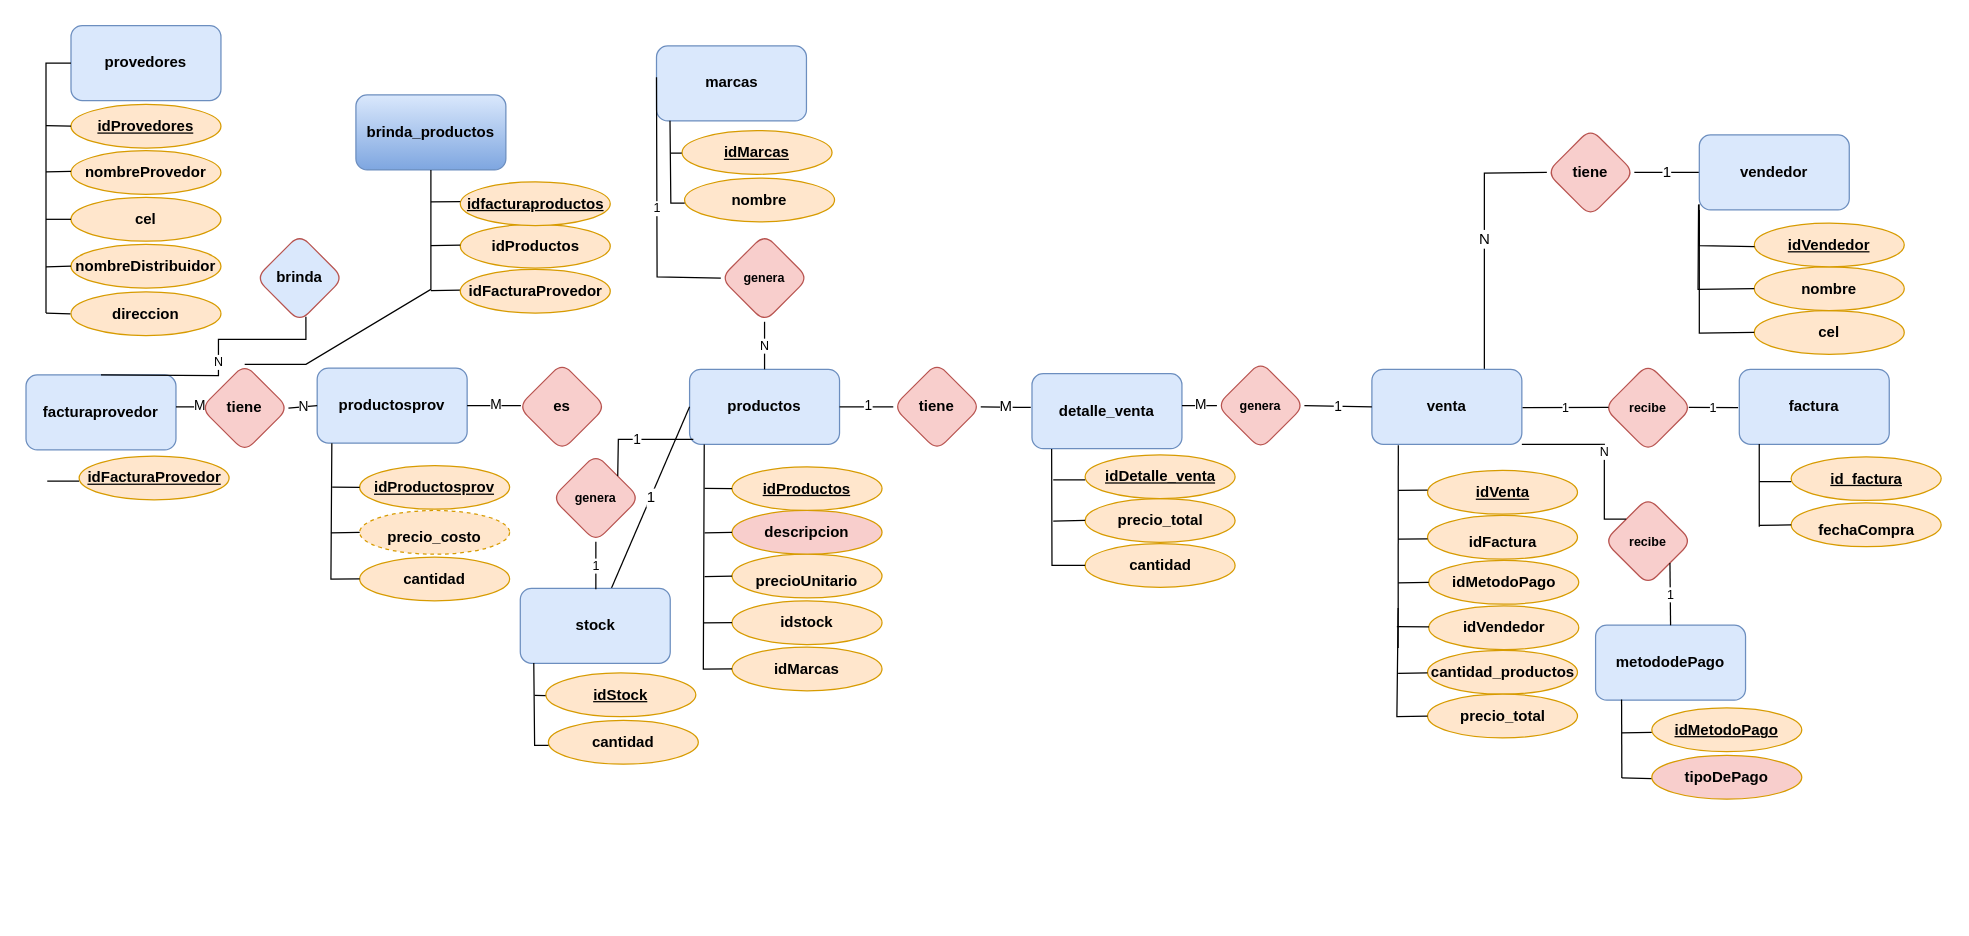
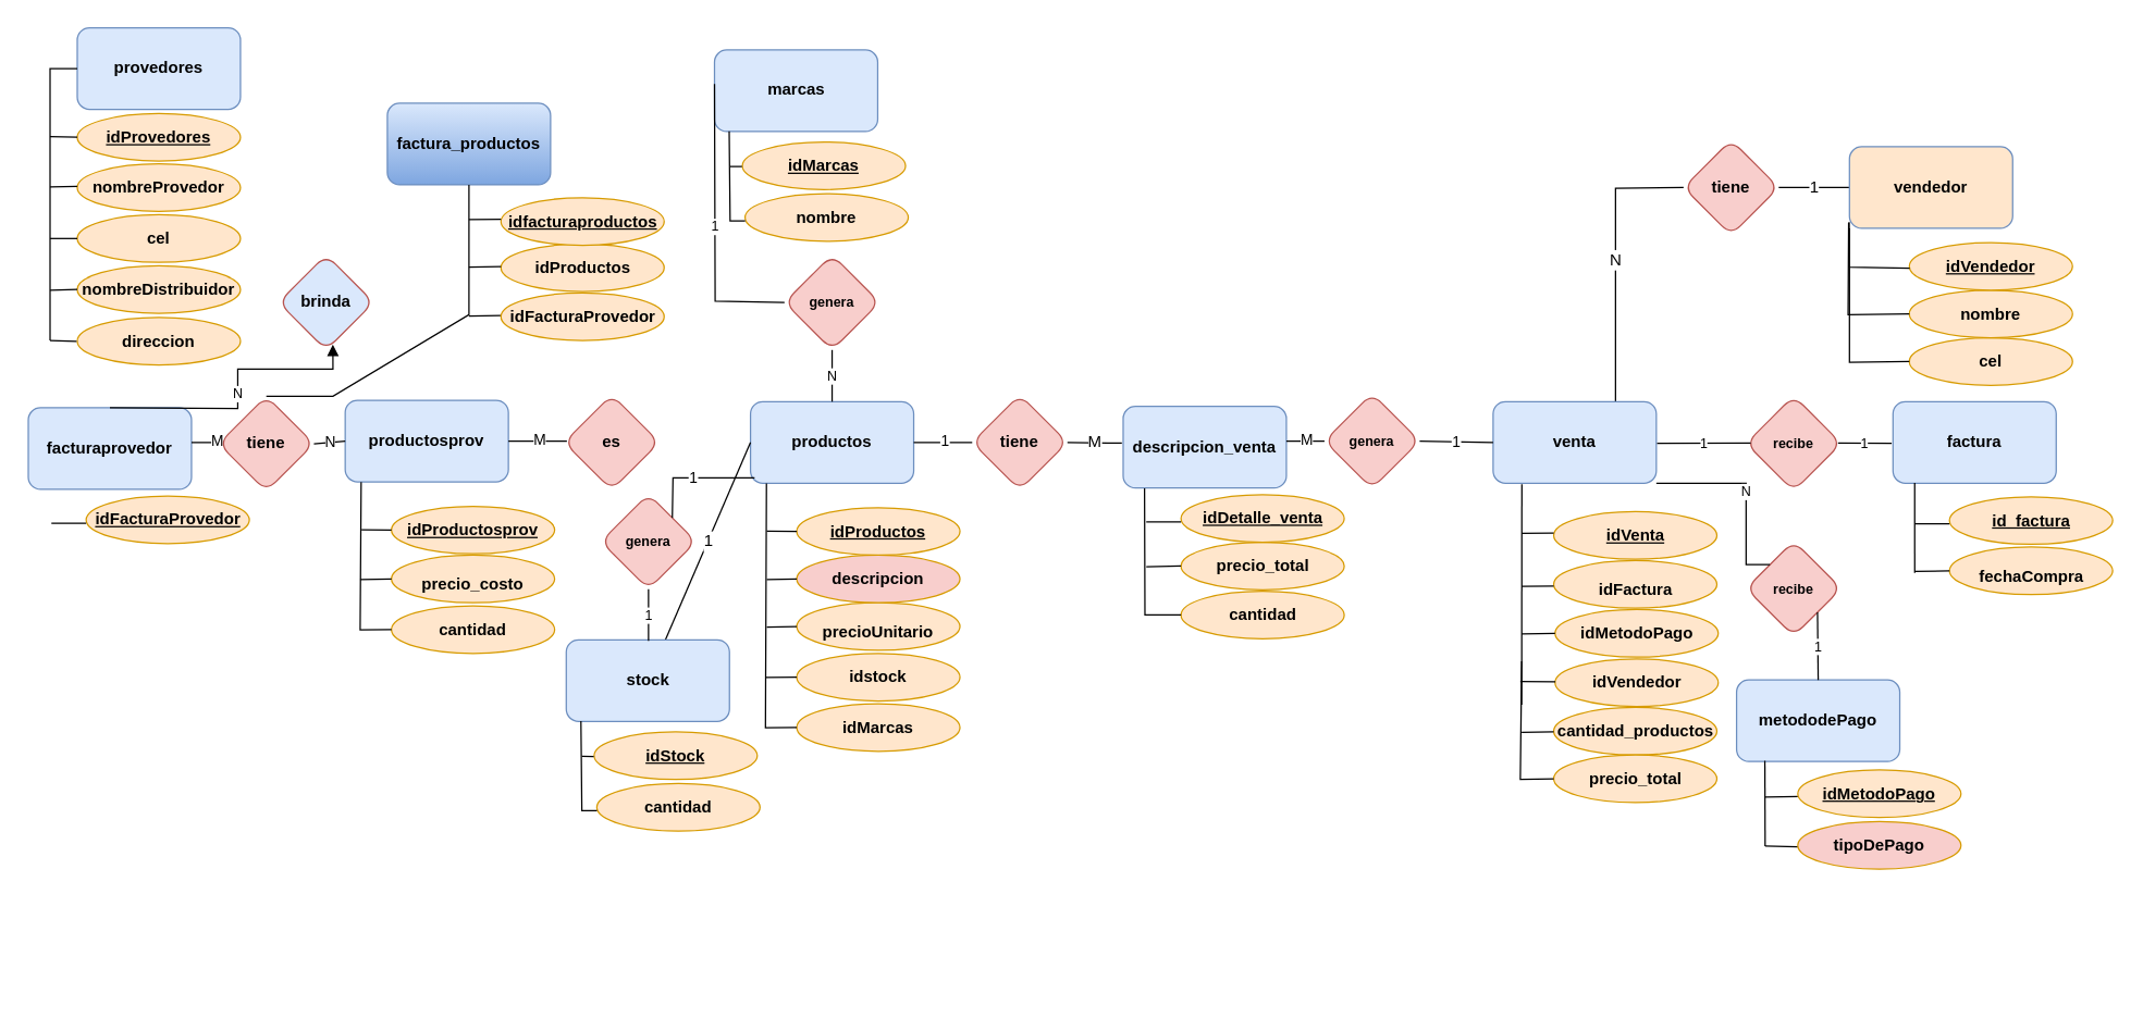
- <mxCell id="97" value="&lt;b&gt;brinda_productos&lt;/b&gt;" style="rounded=1;whiteSpace=wrap;html=1;fillColor=#dae8fc;strokeColor=#6c8ebf;gradientColor=#7ea6e0;" parent="1" vertex="1"><mxGeometry x="284" y="75.5" width="120" height="60" as="geometry" /></mxCell>
+ <mxCell id="97" value="&lt;b&gt;factura_productos&lt;/b&gt;" style="rounded=1;whiteSpace=wrap;html=1;fillColor=#dae8fc;strokeColor=#6c8ebf;gradientColor=#7ea6e0;" parent="1" vertex="1"><mxGeometry x="284" y="75.5" width="120" height="60" as="geometry" /></mxCell>
- <mxCell id="55" value="&lt;b&gt;vendedor&lt;br&gt;&lt;/b&gt;" style="rounded=1;whiteSpace=wrap;html=1;fillColor=#dae8fc;strokeColor=#6c8ebf;" parent="1" vertex="1"><mxGeometry x="1359" y="107.5" width="120" height="60" as="geometry" /></mxCell>
+ <mxCell id="55" value="&lt;b&gt;vendedor&lt;br&gt;&lt;/b&gt;" style="rounded=1;whiteSpace=wrap;html=1;fillColor=#ffe6cc;strokeColor=#6c8ebf;" parent="1" vertex="1"><mxGeometry x="1359" y="107.5" width="120" height="60" as="geometry" /></mxCell>
- <mxCell id="78" value="N" style="endArrow=none;html=1;rounded=0;fontSize=10;entryX=0.571;entryY=0.943;entryDx=0;entryDy=0;exitX=0.5;exitY=0;exitDx=0;exitDy=0;entryPerimeter=0;" parent="1" source="59" target="70" edge="1"><mxGeometry width="50" height="50" relative="1" as="geometry"><mxPoint x="260" y="292.5" as="sourcePoint" /><mxPoint x="239" y="253" as="targetPoint" /><Array as="points"><mxPoint x="174" y="300" /><mxPoint x="174" y="271" /><mxPoint x="204" y="271" /><mxPoint x="244" y="271" /></Array></mxGeometry></mxCell>
+ <mxCell id="78" value="N" style="endArrow=block;html=1;rounded=0;fontSize=10;entryX=0.571;entryY=0.943;entryDx=0;entryDy=0;exitX=0.5;exitY=0;exitDx=0;exitDy=0;entryPerimeter=0;" parent="1" source="59" target="70" edge="1"><mxGeometry width="50" height="50" relative="1" as="geometry"><mxPoint x="260" y="292.5" as="sourcePoint" /><mxPoint x="239" y="253" as="targetPoint" /><Array as="points"><mxPoint x="174" y="300" /><mxPoint x="174" y="271" /><mxPoint x="204" y="271" /><mxPoint x="244" y="271" /></Array></mxGeometry></mxCell>
- <mxCell id="109" value="&lt;b&gt;detalle_venta&lt;/b&gt;&lt;b&gt;&lt;br&gt;&lt;/b&gt;" style="rounded=1;whiteSpace=wrap;html=1;fillColor=#dae8fc;strokeColor=#6c8ebf;" parent="1" vertex="1"><mxGeometry x="825" y="298.5" width="120" height="60" as="geometry" /></mxCell>
+ <mxCell id="109" value="&lt;b&gt;descripcion_venta&lt;/b&gt;&lt;b&gt;&lt;br&gt;&lt;/b&gt;" style="rounded=1;whiteSpace=wrap;html=1;fillColor=#dae8fc;strokeColor=#6c8ebf;" parent="1" vertex="1"><mxGeometry x="825" y="298.5" width="120" height="60" as="geometry" /></mxCell>
- <mxCell id="120" value="&lt;font&gt;&lt;font size=&quot;1&quot; style=&quot;&quot;&gt;&lt;b style=&quot;font-size: 12px;&quot;&gt;precio_costo&lt;/b&gt;&lt;/font&gt;&lt;br&gt;&lt;/font&gt;" style="ellipse;whiteSpace=wrap;html=1;fontSize=20;rounded=1;fillColor=#ffe6cc;strokeColor=#d79b00;dashed=1;" parent="1" vertex="1"><mxGeometry x="287" y="408" width="120" height="35" as="geometry" /></mxCell>
+ <mxCell id="120" value="&lt;font&gt;&lt;font size=&quot;1&quot; style=&quot;&quot;&gt;&lt;b style=&quot;font-size: 12px;&quot;&gt;precio_costo&lt;/b&gt;&lt;/font&gt;&lt;br&gt;&lt;/font&gt;" style="ellipse;whiteSpace=wrap;html=1;fontSize=20;rounded=1;fillColor=#ffe6cc;strokeColor=#d79b00;" parent="1" vertex="1"><mxGeometry x="287" y="408" width="120" height="35" as="geometry" /></mxCell>
